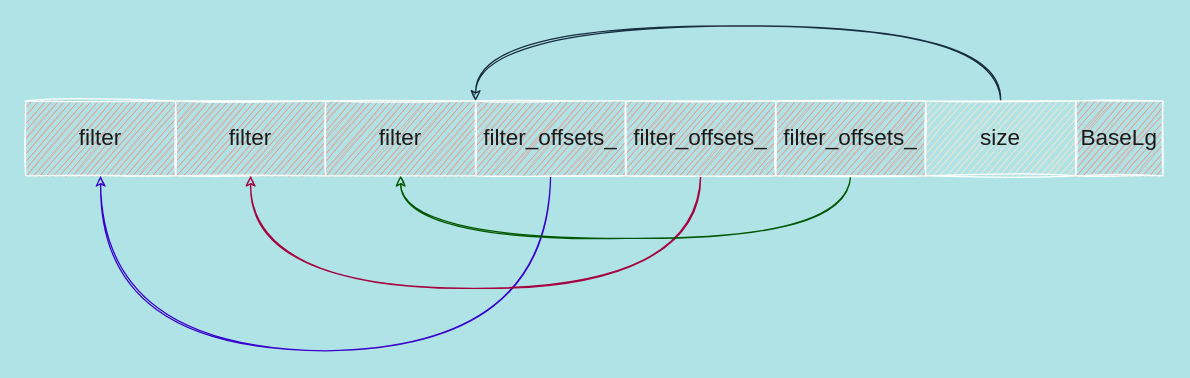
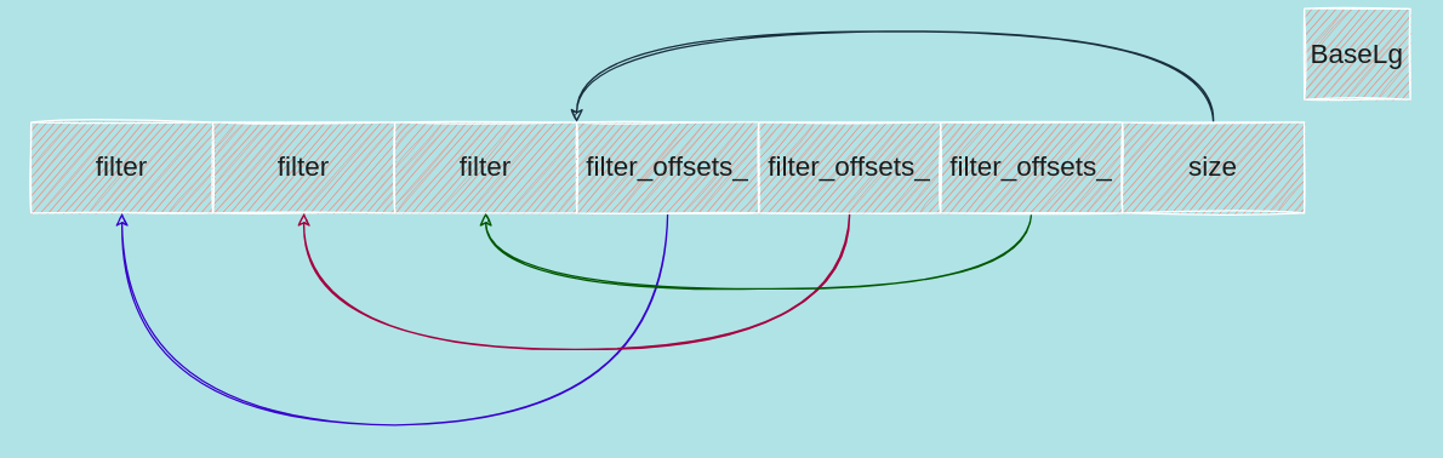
- <mxCell id="12" value="&lt;span style=&quot;font-size: 18px&quot;&gt;size&lt;/span&gt;&lt;br&gt;&lt;div style=&quot;color: rgb(36 , 41 , 46) ; background-color: rgb(255 , 255 , 255) ; font-family: &amp;#34;consolas&amp;#34; , &amp;#34;courier new&amp;#34; , monospace ; font-weight: normal ; font-size: 14px ; line-height: 19px&quot;&gt;&lt;div&gt;&lt;/div&gt;&lt;/div&gt;" style="rounded=0;whiteSpace=wrap;html=1;sketch=1;fillColor=#ffe6cc;strokeColor=#FFFFFF;fontColor=#1A1A1A;" vertex="1" parent="1"><mxGeometry x="740" y="80" width="120" height="60" as="geometry" /></mxCell>
+ <mxCell id="12" value="&lt;span style=&quot;font-size: 18px&quot;&gt;size&lt;/span&gt;&lt;br&gt;&lt;div style=&quot;color: rgb(36 , 41 , 46) ; background-color: rgb(255 , 255 , 255) ; font-family: &amp;#34;consolas&amp;#34; , &amp;#34;courier new&amp;#34; , monospace ; font-weight: normal ; font-size: 14px ; line-height: 19px&quot;&gt;&lt;div&gt;&lt;/div&gt;&lt;/div&gt;" style="rounded=0;whiteSpace=wrap;html=1;sketch=1;fillColor=#F08E81;strokeColor=#FFFFFF;fontColor=#1A1A1A;" vertex="1" parent="1"><mxGeometry x="740" y="80" width="120" height="60" as="geometry" /></mxCell>
- <mxCell id="13" value="&lt;span style=&quot;font-size: 18px&quot;&gt;BaseLg&lt;/span&gt;" style="rounded=0;whiteSpace=wrap;html=1;sketch=1;fillColor=#F08E81;strokeColor=#FFFFFF;fontColor=#1A1A1A;" vertex="1" parent="1"><mxGeometry x="860" y="80" width="70" height="60" as="geometry" /></mxCell>
+ <mxCell id="13" value="&lt;span style=&quot;font-size: 18px&quot;&gt;BaseLg&lt;/span&gt;" style="rounded=0;whiteSpace=wrap;html=1;sketch=1;fillColor=#F08E81;strokeColor=#FFFFFF;fontColor=#1A1A1A;" vertex="1" parent="1"><mxGeometry x="860" y="5" width="70" height="60" as="geometry" /></mxCell>
